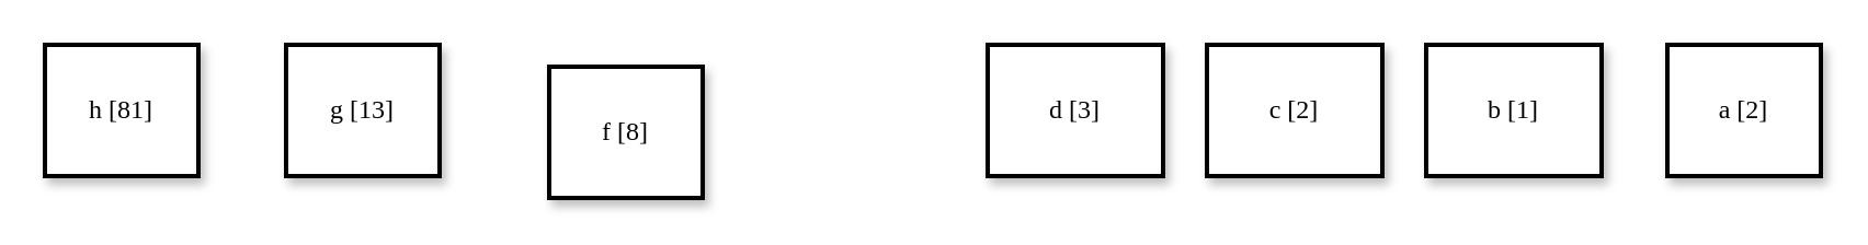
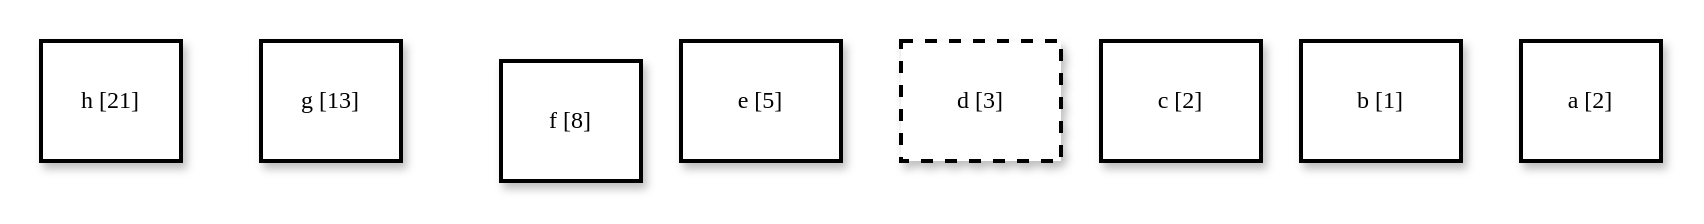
- <mxCell id="9" value="h [81]" style="whiteSpace=wrap;html=1;rounded=0;shadow=1;labelBackgroundColor=none;strokeWidth=2;fontFamily=Verdana;fontSize=12;align=center;" vertex="1" parent="1"><mxGeometry x="20" y="20" width="70" height="60" as="geometry" /></mxCell>
+ <mxCell id="9" value="h [21]" style="whiteSpace=wrap;html=1;rounded=0;shadow=1;labelBackgroundColor=none;strokeWidth=2;fontFamily=Verdana;fontSize=12;align=center;" vertex="1" parent="1"><mxGeometry x="20" y="20" width="70" height="60" as="geometry" /></mxCell>
+ <mxCell id="3" value="e [5]" style="whiteSpace=wrap;html=1;rounded=0;shadow=1;labelBackgroundColor=none;strokeWidth=2;fontFamily=Verdana;fontSize=12;align=center;" parent="1" vertex="1"><mxGeometry x="340" y="20" width="80" height="60" as="geometry" /></mxCell>
- <mxCell id="4" value="d [3]" style="whiteSpace=wrap;html=1;rounded=0;shadow=1;labelBackgroundColor=none;strokeWidth=2;fontFamily=Verdana;fontSize=12;align=center;" parent="1" vertex="1"><mxGeometry x="450" y="20" width="80" height="60" as="geometry" /></mxCell>
+ <mxCell id="4" value="d [3]" style="whiteSpace=wrap;html=1;rounded=0;shadow=1;labelBackgroundColor=none;strokeWidth=2;fontFamily=Verdana;fontSize=12;align=center;dashed=1;" parent="1" vertex="1"><mxGeometry x="450" y="20" width="80" height="60" as="geometry" /></mxCell>
